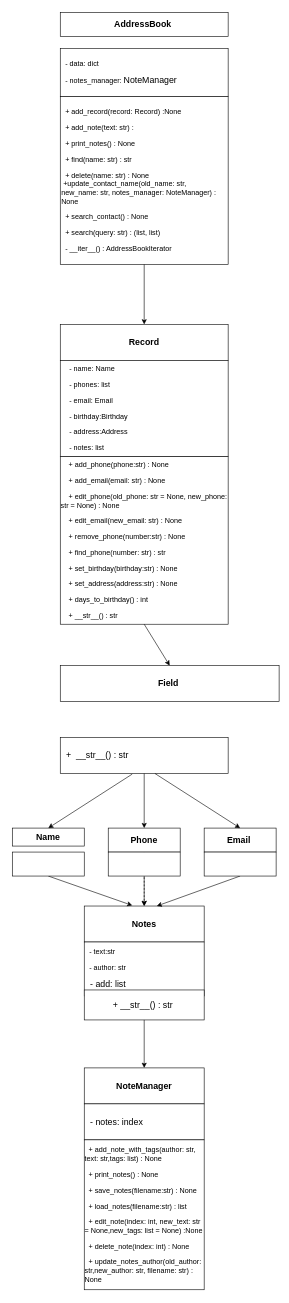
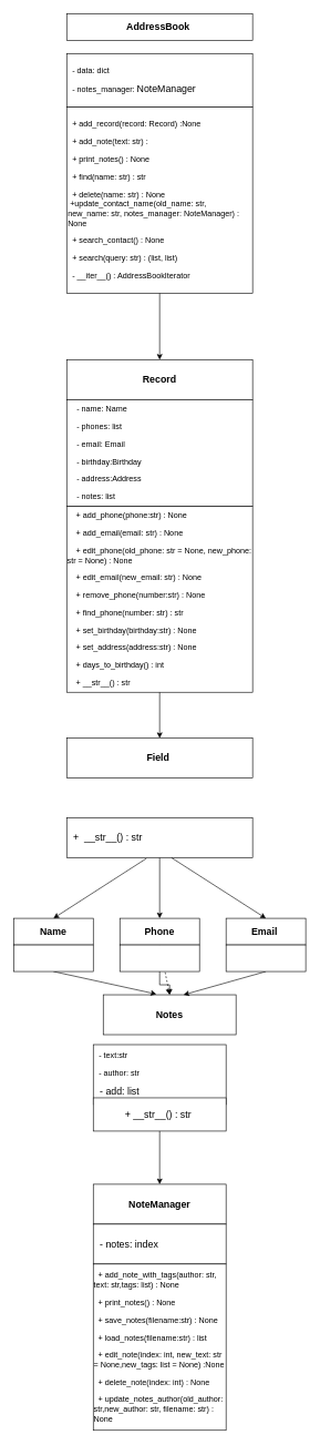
- <mxCell id="10" value="&lt;span style=&quot;font-size:11.0pt;line-height:&lt;br/&gt;107%;font-family:&amp;quot;Calibri&amp;quot;,sans-serif;mso-ascii-theme-font:minor-latin;&lt;br/&gt;mso-fareast-font-family:Calibri;mso-fareast-theme-font:minor-latin;mso-hansi-theme-font:&lt;br/&gt;minor-latin;mso-bidi-font-family:&amp;quot;Times New Roman&amp;quot;;mso-bidi-theme-font:minor-bidi;&lt;br/&gt;mso-ansi-language:EN-US;mso-fareast-language:EN-US;mso-bidi-language:AR-SA&quot; lang=&quot;EN-US&quot;&gt;&lt;b&gt;Field&amp;nbsp;&lt;/b&gt;&lt;/span&gt;" style="rounded=0;whiteSpace=wrap;html=1;" vertex="1" parent="1"><mxGeometry x="100" y="1109" width="365" height="60" as="geometry" /></mxCell>
+ <mxCell id="10" value="&lt;span style=&quot;font-size:11.0pt;line-height:&lt;br/&gt;107%;font-family:&amp;quot;Calibri&amp;quot;,sans-serif;mso-ascii-theme-font:minor-latin;&lt;br/&gt;mso-fareast-font-family:Calibri;mso-fareast-theme-font:minor-latin;mso-hansi-theme-font:&lt;br/&gt;minor-latin;mso-bidi-font-family:&amp;quot;Times New Roman&amp;quot;;mso-bidi-theme-font:minor-bidi;&lt;br/&gt;mso-ansi-language:EN-US;mso-fareast-language:EN-US;mso-bidi-language:AR-SA&quot; lang=&quot;EN-US&quot;&gt;&lt;b&gt;Field&amp;nbsp;&lt;/b&gt;&lt;/span&gt;" style="rounded=0;whiteSpace=wrap;html=1;" vertex="1" parent="1"><mxGeometry x="100" y="1109" width="280" height="60" as="geometry" /></mxCell>
- <mxCell id="13" value="&lt;span style=&quot;font-size:11.0pt;line-height:&lt;br/&gt;107%;font-family:&amp;quot;Calibri&amp;quot;,sans-serif;mso-ascii-theme-font:minor-latin;&lt;br/&gt;mso-fareast-font-family:Calibri;mso-fareast-theme-font:minor-latin;mso-hansi-theme-font:&lt;br/&gt;minor-latin;mso-bidi-font-family:&amp;quot;Times New Roman&amp;quot;;mso-bidi-theme-font:minor-bidi;&lt;br/&gt;mso-ansi-language:EN-US;mso-fareast-language:EN-US;mso-bidi-language:AR-SA&quot; lang=&quot;EN-US&quot;&gt;&lt;b&gt;Name&lt;/b&gt;&lt;/span&gt;" style="rounded=0;whiteSpace=wrap;html=1;" vertex="1" parent="1"><mxGeometry x="20" y="1380" width="120" height="30" as="geometry" /></mxCell>
+ <mxCell id="13" value="&lt;span style=&quot;font-size:11.0pt;line-height:&lt;br/&gt;107%;font-family:&amp;quot;Calibri&amp;quot;,sans-serif;mso-ascii-theme-font:minor-latin;&lt;br/&gt;mso-fareast-font-family:Calibri;mso-fareast-theme-font:minor-latin;mso-hansi-theme-font:&lt;br/&gt;minor-latin;mso-bidi-font-family:&amp;quot;Times New Roman&amp;quot;;mso-bidi-theme-font:minor-bidi;&lt;br/&gt;mso-ansi-language:EN-US;mso-fareast-language:EN-US;mso-bidi-language:AR-SA&quot; lang=&quot;EN-US&quot;&gt;&lt;b&gt;Name&lt;/b&gt;&lt;/span&gt;" style="rounded=0;whiteSpace=wrap;html=1;" vertex="1" parent="1"><mxGeometry y="1380" width="120" height="40" as="geometry" x="20" /></mxCell>
- <mxCell id="20" value="&lt;span style=&quot;font-size:11.0pt;line-height:&lt;br/&gt;107%;font-family:&amp;quot;Calibri&amp;quot;,sans-serif;mso-ascii-theme-font:minor-latin;&lt;br/&gt;mso-fareast-font-family:Calibri;mso-fareast-theme-font:minor-latin;mso-hansi-theme-font:&lt;br/&gt;minor-latin;mso-bidi-font-family:&amp;quot;Times New Roman&amp;quot;;mso-bidi-theme-font:minor-bidi;&lt;br/&gt;mso-ansi-language:EN-US;mso-fareast-language:EN-US;mso-bidi-language:AR-SA&quot; lang=&quot;EN-US&quot;&gt;&lt;b&gt;Notes&lt;/b&gt;&lt;/span&gt;" style="rounded=0;whiteSpace=wrap;html=1;" vertex="1" parent="1"><mxGeometry x="140" y="1510" width="200" height="60" as="geometry" /></mxCell>
+ <mxCell id="20" value="&lt;span style=&quot;font-size:11.0pt;line-height:&lt;br/&gt;107%;font-family:&amp;quot;Calibri&amp;quot;,sans-serif;mso-ascii-theme-font:minor-latin;&lt;br/&gt;mso-fareast-font-family:Calibri;mso-fareast-theme-font:minor-latin;mso-hansi-theme-font:&lt;br/&gt;minor-latin;mso-bidi-font-family:&amp;quot;Times New Roman&amp;quot;;mso-bidi-theme-font:minor-bidi;&lt;br/&gt;mso-ansi-language:EN-US;mso-fareast-language:EN-US;mso-bidi-language:AR-SA&quot; lang=&quot;EN-US&quot;&gt;&lt;b&gt;Notes&lt;/b&gt;&lt;/span&gt;" style="rounded=0;whiteSpace=wrap;html=1;" vertex="1" parent="1"><mxGeometry x="155" y="1495" width="200" height="60" as="geometry" /></mxCell>
